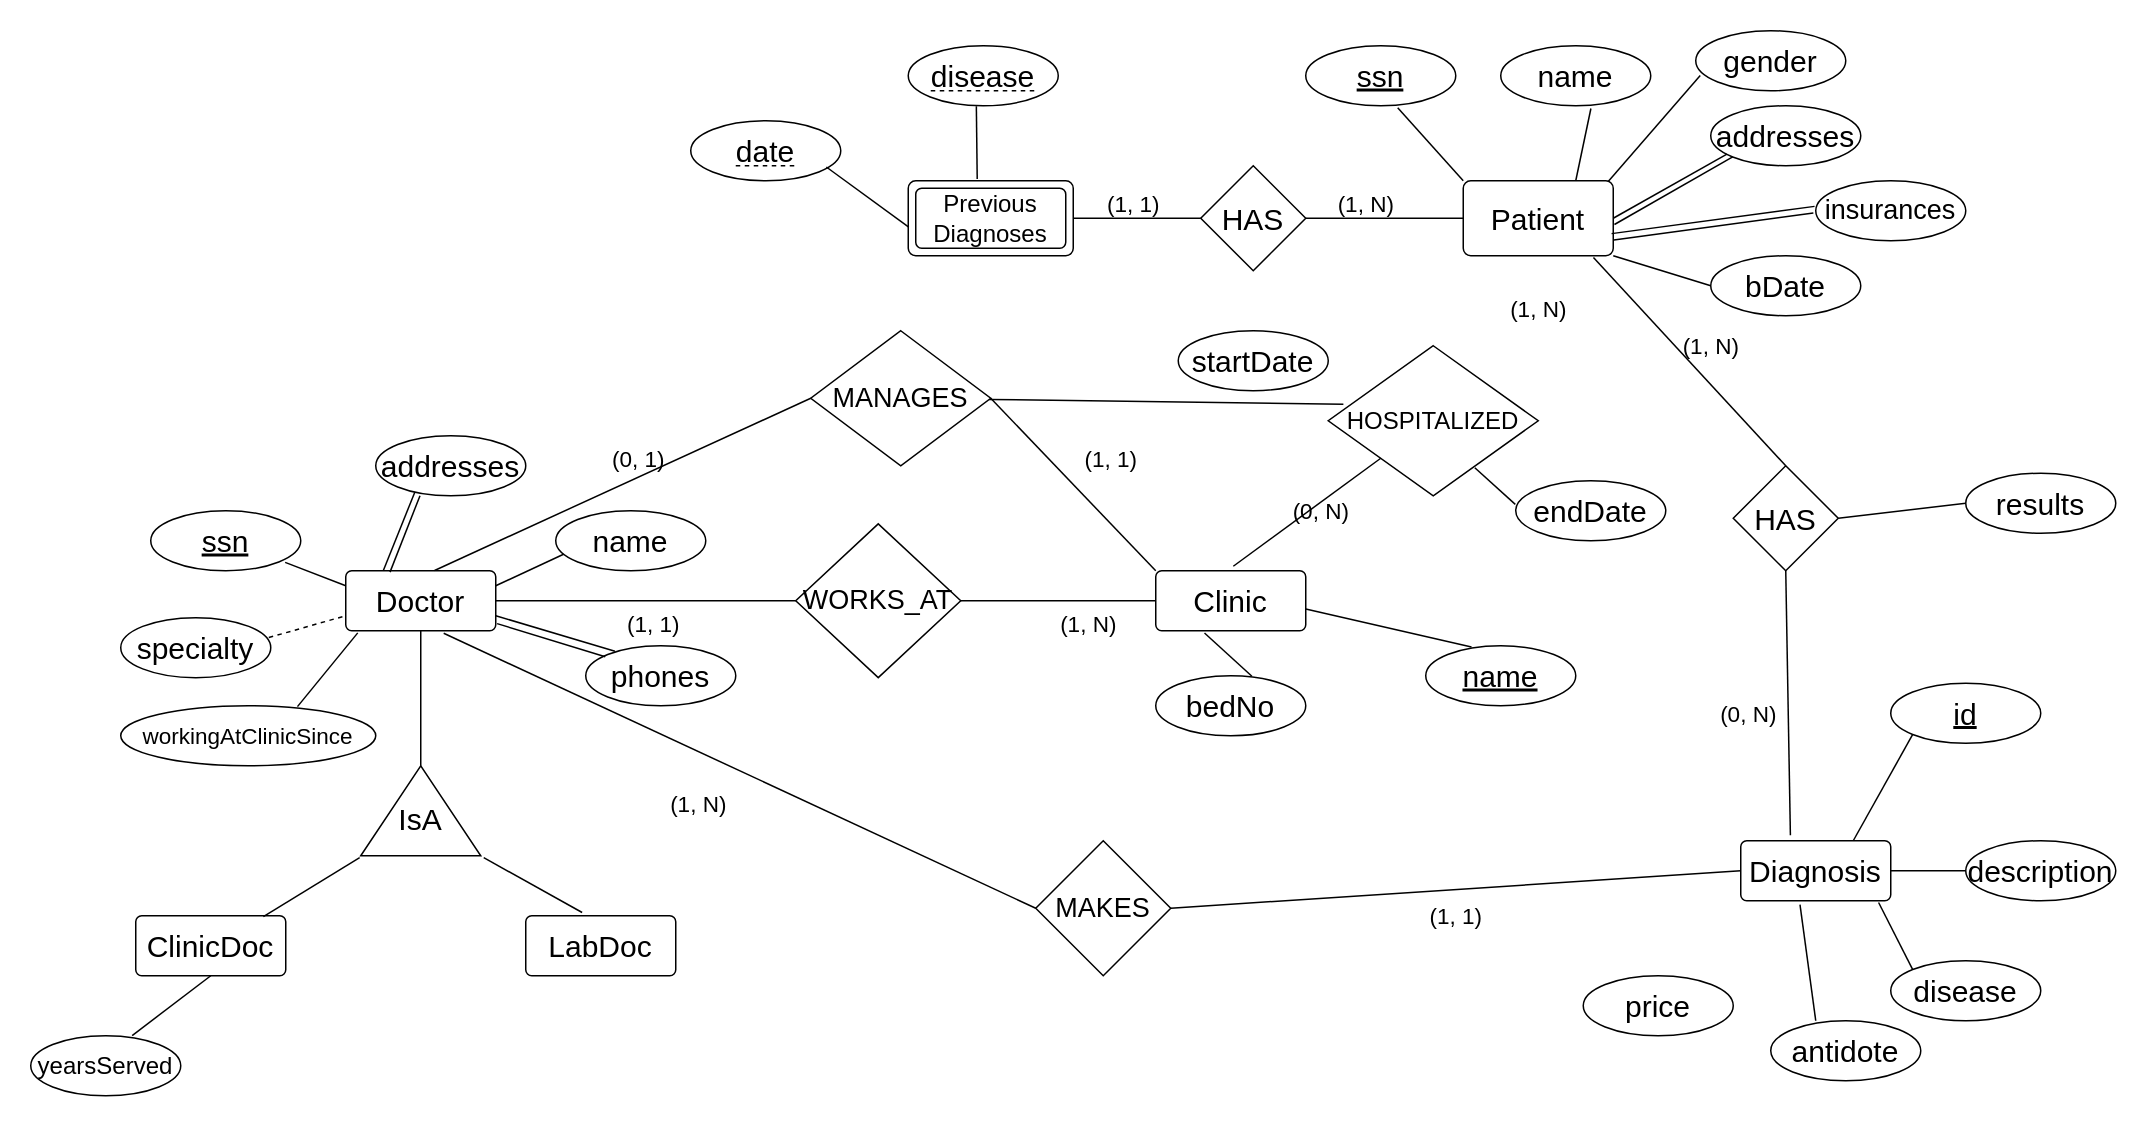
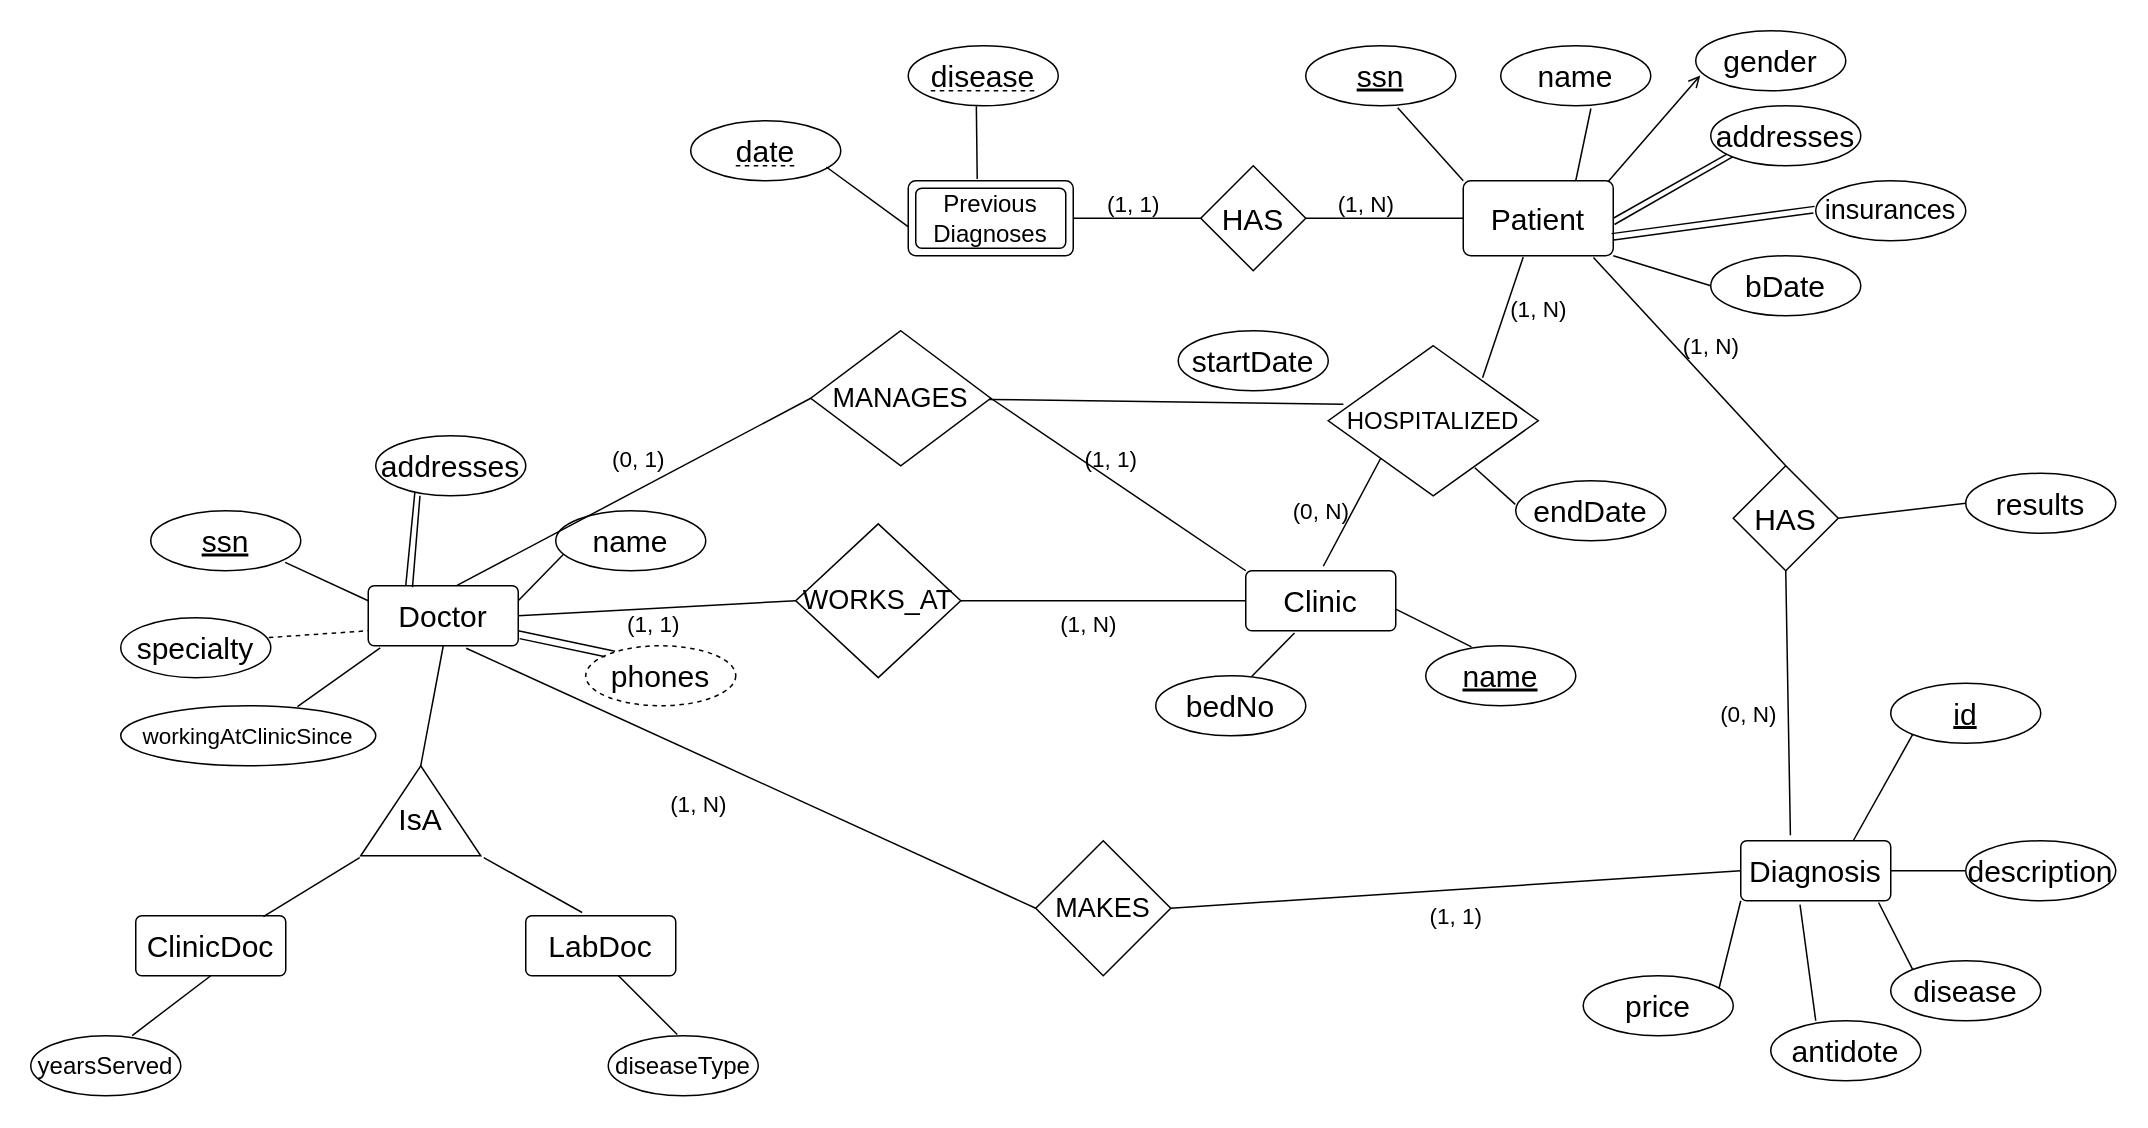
- <mxCell id="88" value="" style="endArrow=none;html=1;rounded=0;entryX=0.03;entryY=0.746;entryDx=0;entryDy=0;entryPerimeter=0;exitX=0.965;exitY=0.012;exitDx=0;exitDy=0;exitPerimeter=0;" parent="1" source="3" target="87" edge="1"><mxGeometry width="50" height="50" relative="1" as="geometry"><mxPoint x="1070" y="130" as="sourcePoint" /><mxPoint x="1120" y="80" as="targetPoint" /></mxGeometry></mxCell>
+ <mxCell id="88" value="" style="endArrow=open;html=1;rounded=0;entryX=0.03;entryY=0.746;entryDx=0;entryDy=0;entryPerimeter=0;exitX=0.965;exitY=0.012;exitDx=0;exitDy=0;exitPerimeter=0;" parent="1" source="3" target="87" edge="1"><mxGeometry width="50" height="50" relative="1" as="geometry"><mxPoint x="1070" y="130" as="sourcePoint" /><mxPoint x="1120" y="80" as="targetPoint" /></mxGeometry></mxCell>
+ <mxCell id="76" value="" style="endArrow=none;html=1;rounded=0;entryX=0.4;entryY=1.016;entryDx=0;entryDy=0;entryPerimeter=0;exitX=0.735;exitY=0.213;exitDx=0;exitDy=0;exitPerimeter=0;" parent="1" source="75" target="3" edge="1"><mxGeometry width="50" height="50" relative="1" as="geometry"><mxPoint x="970" y="240" as="sourcePoint" /><mxPoint x="1020" y="190" as="targetPoint" /></mxGeometry></mxCell>
- <mxCell id="28" value="Doctor" style="rounded=1;arcSize=10;whiteSpace=wrap;html=1;align=center;fontSize=20;" parent="1" vertex="1"><mxGeometry x="230" y="380" width="100" height="40" as="geometry" /></mxCell>
+ <mxCell id="28" value="Doctor" style="rounded=1;arcSize=10;whiteSpace=wrap;html=1;align=center;fontSize=20;" parent="1" vertex="1"><mxGeometry x="245" y="390" width="100" height="40" as="geometry" /></mxCell>
- <mxCell id="23" value="Clinic" style="rounded=1;arcSize=10;whiteSpace=wrap;html=1;align=center;fontSize=20;" parent="1" vertex="1"><mxGeometry x="770" y="380" width="100" height="40" as="geometry" /></mxCell>
+ <mxCell id="23" value="Clinic" style="rounded=1;arcSize=10;whiteSpace=wrap;html=1;align=center;fontSize=20;" parent="1" vertex="1"><mxGeometry x="830" y="380" width="100" height="40" as="geometry" /></mxCell>
- <mxCell id="38" value="phones" style="ellipse;whiteSpace=wrap;html=1;align=center;fontSize=20;" parent="1" vertex="1"><mxGeometry x="390" y="430" width="100" height="40" as="geometry" /></mxCell>
+ <mxCell id="38" value="phones" style="ellipse;whiteSpace=wrap;html=1;align=center;fontSize=20;dashed=1;" parent="1" vertex="1"><mxGeometry x="390" y="430" width="100" height="40" as="geometry" /></mxCell>
+ <mxCell id="59" value="" style="endArrow=none;html=1;rounded=0;entryX=0;entryY=1;entryDx=0;entryDy=0;exitX=0.904;exitY=0.221;exitDx=0;exitDy=0;exitPerimeter=0;fontSize=20;" parent="1" source="58" target="52" edge="1"><mxGeometry width="50" height="50" relative="1" as="geometry"><mxPoint x="1120" y="650" as="sourcePoint" /><mxPoint x="1170" y="600" as="targetPoint" /></mxGeometry></mxCell>
+ <mxCell id="51" value="" style="endArrow=none;html=1;rounded=0;entryX=0.617;entryY=0.997;entryDx=0;entryDy=0;entryPerimeter=0;exitX=0.46;exitY=-0.02;exitDx=0;exitDy=0;exitPerimeter=0;" parent="1" source="47" target="45" edge="1"><mxGeometry width="50" height="50" relative="1" as="geometry"><mxPoint x="260" y="770" as="sourcePoint" /><mxPoint x="310" y="720" as="targetPoint" /></mxGeometry></mxCell>
+ <mxCell id="47" value="diseaseType" style="ellipse;whiteSpace=wrap;html=1;align=center;fontSize=16;" parent="1" vertex="1"><mxGeometry x="405" y="690" width="100" height="40" as="geometry" /></mxCell>
